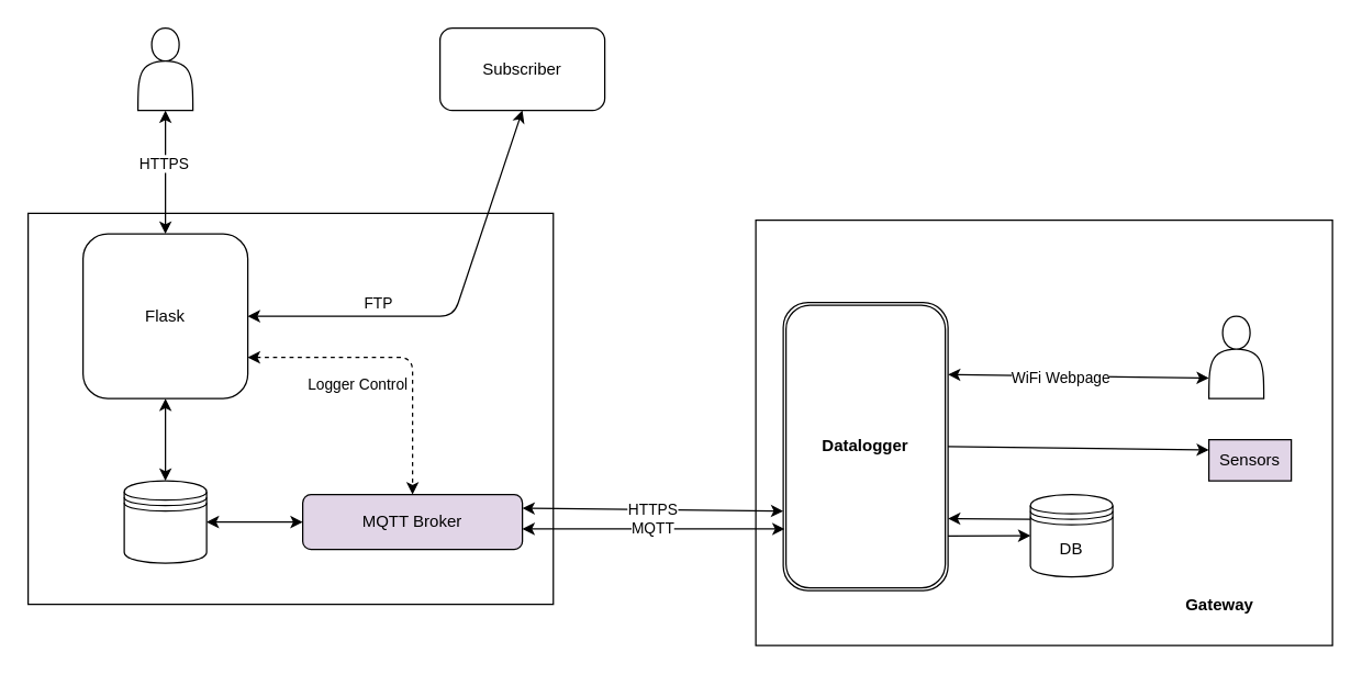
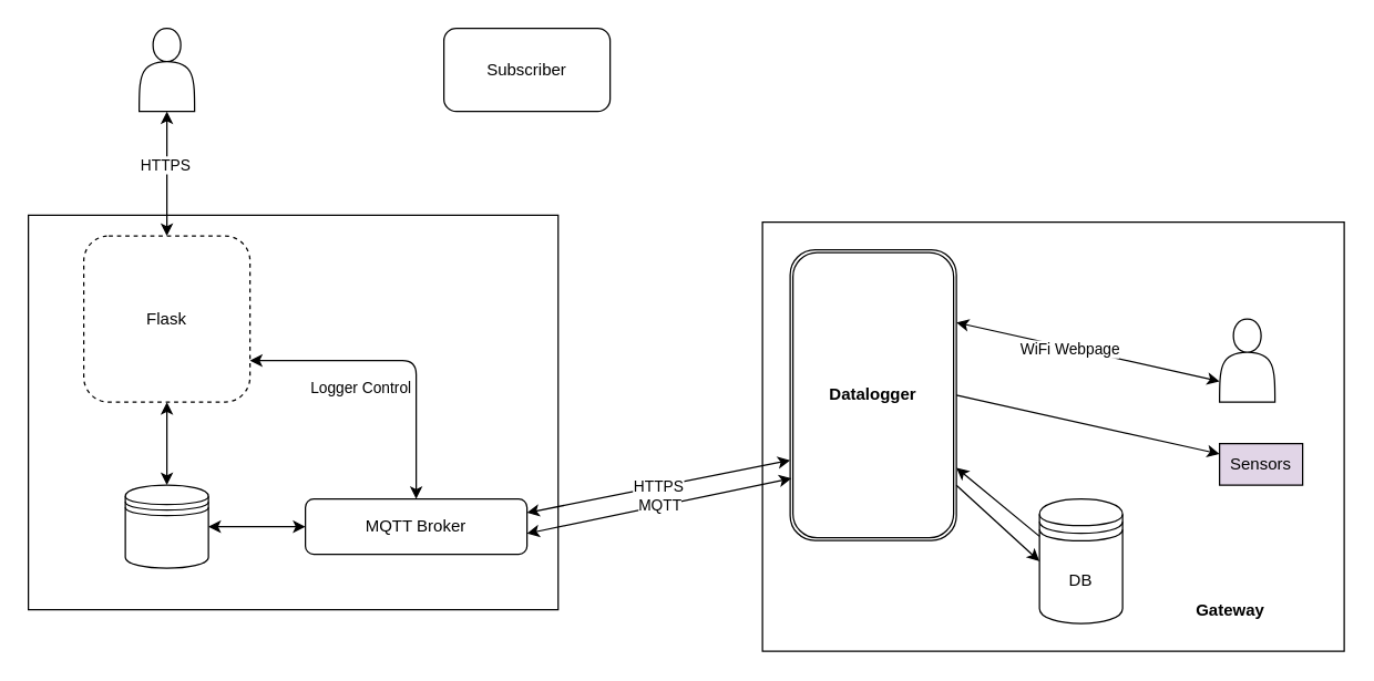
- <mxCell id="24" value="" style="endArrow=classic;startArrow=classic;html=1;entryX=1;entryY=0.5;entryDx=0;entryDy=0;exitX=0.5;exitY=1;exitDx=0;exitDy=0;" parent="1" source="26" target="22" edge="1"><mxGeometry width="50" height="50" relative="1" as="geometry"><mxPoint x="340" y="120" as="sourcePoint" /><mxPoint x="310" y="350" as="targetPoint" /><Array as="points"><mxPoint x="330" y="230" /></Array></mxGeometry></mxCell>
- <mxCell id="25" value="FTP" style="edgeLabel;html=1;align=center;verticalAlign=middle;resizable=0;points=[];" parent="24" vertex="1" connectable="0"><mxGeometry x="0.125" relative="1" as="geometry"><mxPoint x="-41" y="-10" as="offset" /></mxGeometry></mxCell>
- <mxCell id="22" value="Flask" style="rounded=1;whiteSpace=wrap;html=1;" parent="1" vertex="1"><mxGeometry x="60" y="170" width="120" height="120" as="geometry" /></mxCell>
+ <mxCell id="22" value="Flask" style="rounded=1;whiteSpace=wrap;html=1;dashed=1;" parent="1" vertex="1"><mxGeometry x="60" y="170" width="120" height="120" as="geometry" /></mxCell>
- <mxCell id="27" value="Logger Control" style="endArrow=classic;startArrow=classic;html=1;exitX=1;exitY=0.75;exitDx=0;exitDy=0;entryX=0.5;entryY=0;entryDx=0;entryDy=0;dashed=1;" parent="1" source="22" target="21" edge="1"><mxGeometry x="-0.273" y="-20" width="50" height="50" relative="1" as="geometry"><mxPoint x="160" y="390" as="sourcePoint" /><mxPoint x="230" y="390" as="targetPoint" /><Array as="points"><mxPoint x="300" y="260" /></Array><mxPoint as="offset" /></mxGeometry></mxCell>
+ <mxCell id="27" value="Logger Control" style="endArrow=classic;startArrow=classic;html=1;exitX=1;exitY=0.75;exitDx=0;exitDy=0;entryX=0.5;entryY=0;entryDx=0;entryDy=0;" parent="1" source="22" target="21" edge="1"><mxGeometry x="-0.273" y="-20" width="50" height="50" relative="1" as="geometry"><mxPoint x="160" y="390" as="sourcePoint" /><mxPoint x="230" y="390" as="targetPoint" /><Array as="points"><mxPoint x="300" y="260" /></Array><mxPoint as="offset" /></mxGeometry></mxCell>
- <mxCell id="6" value="&lt;b&gt;Datalogger&lt;/b&gt;" style="shape=ext;double=1;rounded=1;whiteSpace=wrap;html=1;" parent="3" vertex="1"><mxGeometry x="20" y="60" width="120" height="210" as="geometry" /></mxCell>
+ <mxCell id="6" value="&lt;b&gt;Datalogger&lt;/b&gt;" style="shape=ext;double=1;rounded=1;whiteSpace=wrap;html=1;" parent="3" vertex="1"><mxGeometry x="20" y="20" width="120" height="210" as="geometry" /></mxCell>
- <mxCell id="21" value="MQTT Broker" style="rounded=1;whiteSpace=wrap;html=1;fillColor=#e1d5e7;" parent="1" vertex="1"><mxGeometry x="220" y="360" width="160" height="40" as="geometry" /></mxCell>
+ <mxCell id="21" value="MQTT Broker" style="rounded=1;whiteSpace=wrap;html=1;" parent="1" vertex="1"><mxGeometry x="220" y="360" width="160" height="40" as="geometry" /></mxCell>
- <mxCell id="12" value="DB" style="shape=datastore;whiteSpace=wrap;html=1;" parent="1" vertex="1"><mxGeometry x="750" y="360" width="60" height="60" as="geometry" /></mxCell>
+ <mxCell id="12" value="DB" style="shape=datastore;whiteSpace=wrap;html=1;" parent="1" vertex="1"><mxGeometry x="750" y="360" width="60" height="90" as="geometry" /></mxCell>
